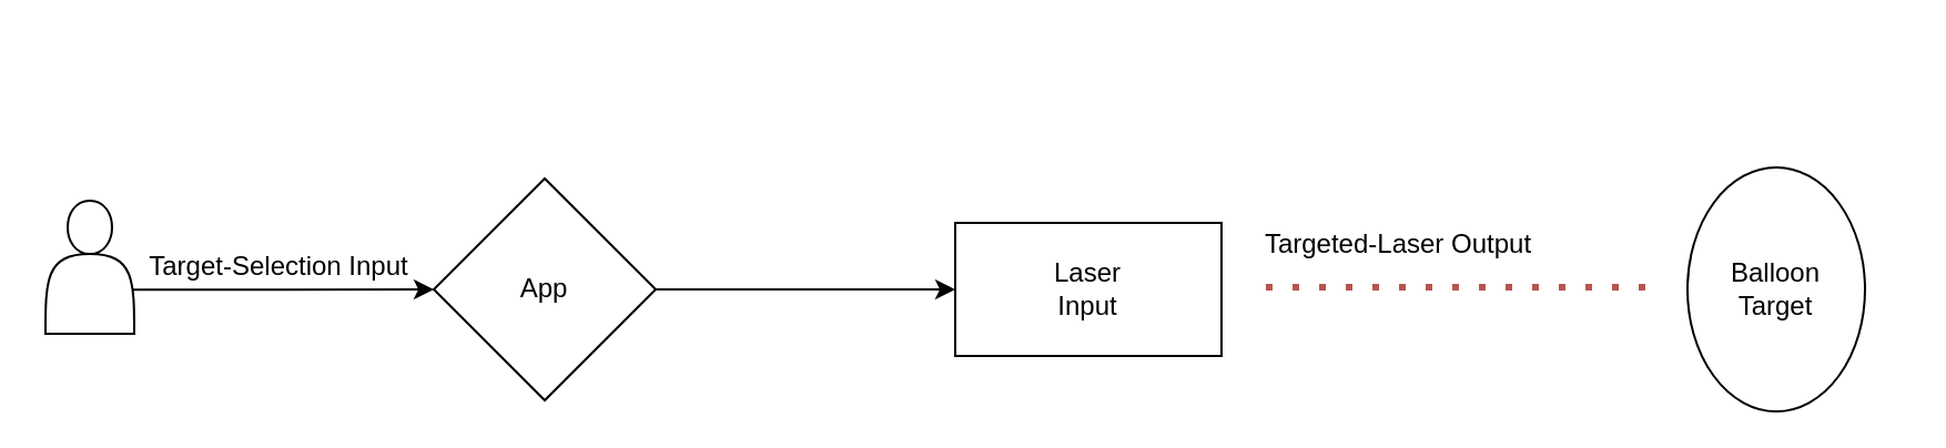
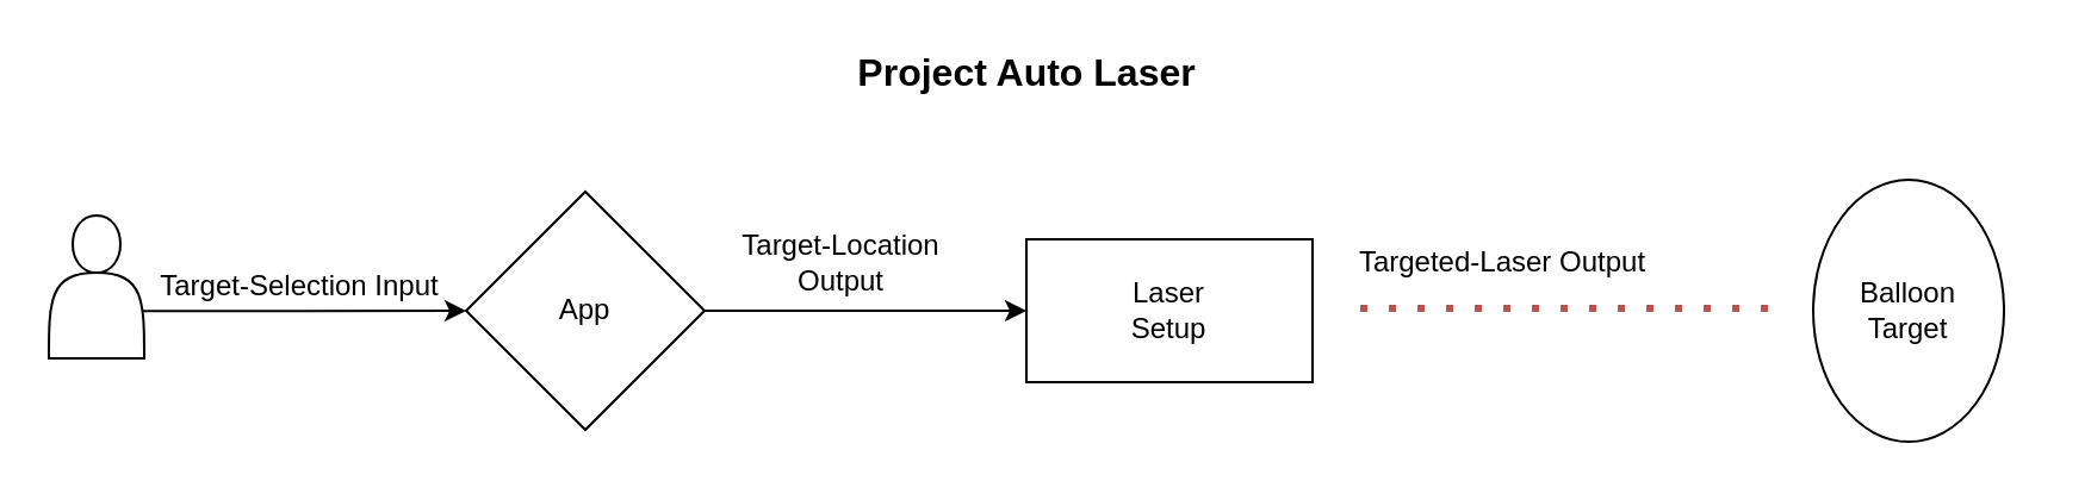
+ <mxCell id="15" value="&lt;font style=&quot;font-size: 16px&quot;&gt;&lt;b&gt;Project Auto Laser&lt;/b&gt;&lt;/font&gt;" style="text;html=1;align=center;verticalAlign=middle;resizable=0;points=[];autosize=1;strokeColor=none;fillColor=none;" vertex="1" parent="1"><mxGeometry x="350" y="20" width="160" height="20" as="geometry" /></mxCell>
+ <mxCell id="9" value="Target-Location Output" style="text;html=1;strokeColor=none;fillColor=none;align=center;verticalAlign=middle;whiteSpace=wrap;rounded=0;" parent="1" vertex="1"><mxGeometry x="295" y="100" width="115" height="20" as="geometry" /></mxCell>
- <mxCell id="3" value="Laser Input" style="text;html=1;strokeColor=none;fillColor=none;align=center;verticalAlign=middle;whiteSpace=wrap;rounded=0;" parent="1" vertex="1"><mxGeometry x="470" y="120" width="40" height="20" as="geometry" /></mxCell>
+ <mxCell id="3" value="Laser Setup" style="text;html=1;strokeColor=none;fillColor=none;align=center;verticalAlign=middle;whiteSpace=wrap;rounded=0;" parent="1" vertex="1"><mxGeometry x="470" y="120" width="40" height="20" as="geometry" /></mxCell>
